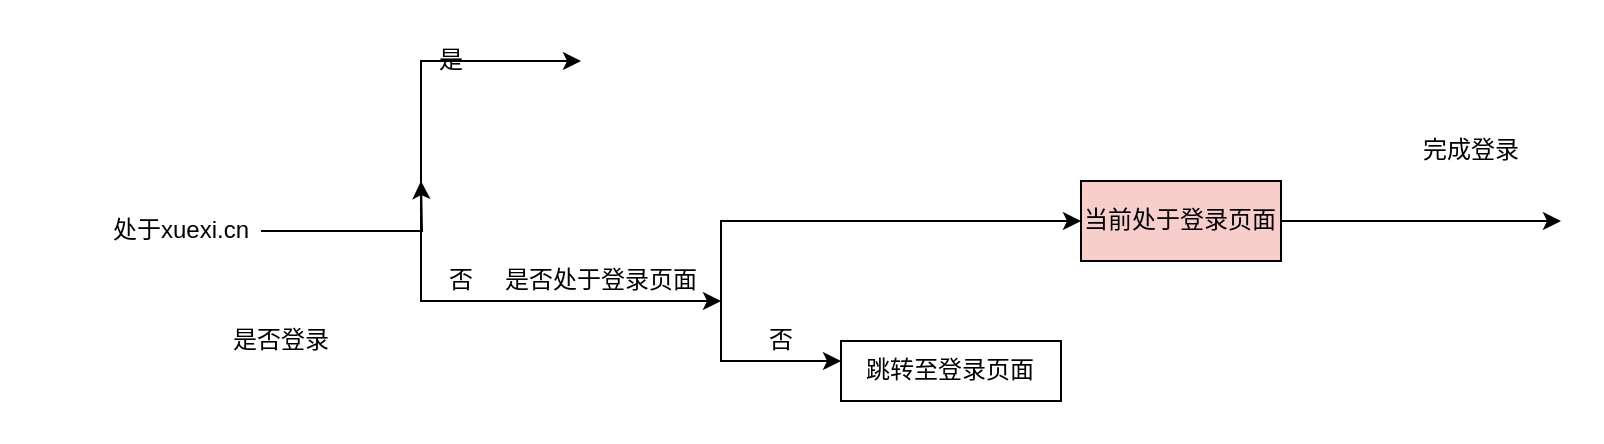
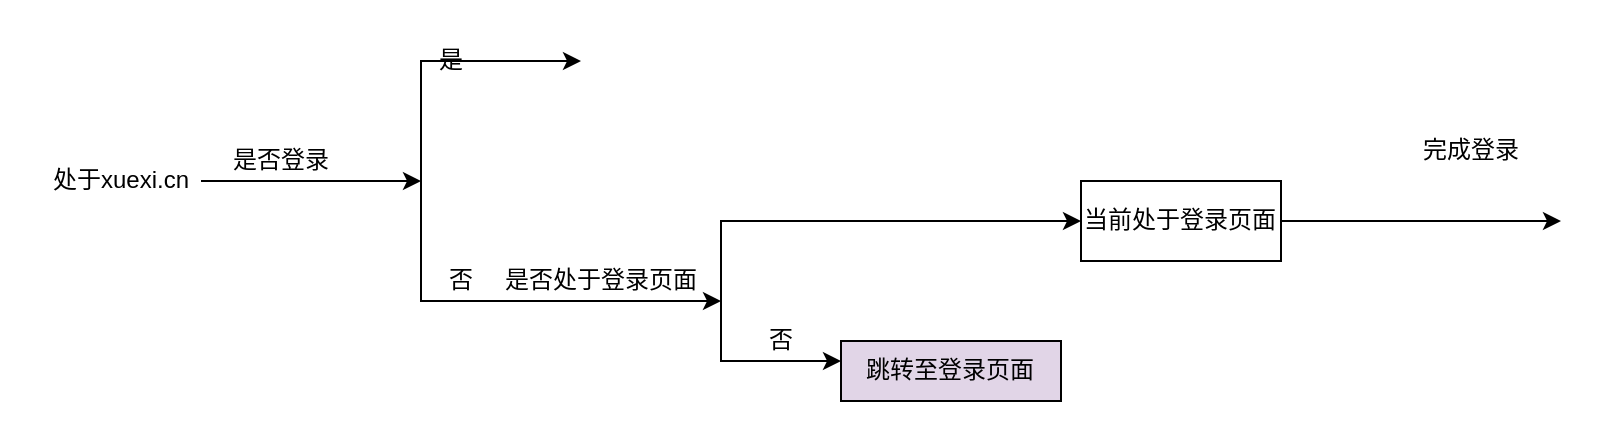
- <mxCell id="12" value="当前处于登录页面" style="whiteSpace=wrap;html=1;fillColor=#f8cecc;" parent="1" vertex="1"><mxGeometry x="540" y="90" width="100" height="40" as="geometry" /></mxCell>
+ <mxCell id="12" value="当前处于登录页面" style="whiteSpace=wrap;html=1;" parent="1" vertex="1"><mxGeometry x="540" y="90" width="100" height="40" as="geometry" /></mxCell>
- <mxCell id="3" value="处于xuexi.cn&lt;br&gt;" style="text;html=1;align=center;verticalAlign=middle;resizable=0;points=[];autosize=1;strokeColor=none;fillColor=none;" parent="1" vertex="1"><mxGeometry x="50" y="105" width="80" height="20" as="geometry" /></mxCell>
+ <mxCell id="3" value="处于xuexi.cn&lt;br&gt;" style="text;html=1;align=center;verticalAlign=middle;resizable=0;points=[];autosize=1;strokeColor=none;fillColor=none;" parent="1" vertex="1"><mxGeometry x="20" y="80" width="80" height="20" as="geometry" /></mxCell>
- <mxCell id="4" value="是否登录" style="text;html=1;align=center;verticalAlign=middle;resizable=0;points=[];autosize=1;strokeColor=none;fillColor=none;" parent="1" vertex="1"><mxGeometry x="110" y="160" width="60" height="20" as="geometry" /></mxCell>
+ <mxCell id="4" value="是否登录" style="text;html=1;align=center;verticalAlign=middle;resizable=0;points=[];autosize=1;strokeColor=none;fillColor=none;" parent="1" vertex="1"><mxGeometry x="110" y="70" width="60" height="20" as="geometry" /></mxCell>
- <mxCell id="13" value="跳转至登录页面" style="whiteSpace=wrap;html=1;" parent="1" vertex="1"><mxGeometry x="420" y="170" width="110" height="30" as="geometry" /></mxCell>
+ <mxCell id="13" value="跳转至登录页面" style="whiteSpace=wrap;html=1;fillColor=#e1d5e7;" parent="1" vertex="1"><mxGeometry x="420" y="170" width="110" height="30" as="geometry" /></mxCell>
